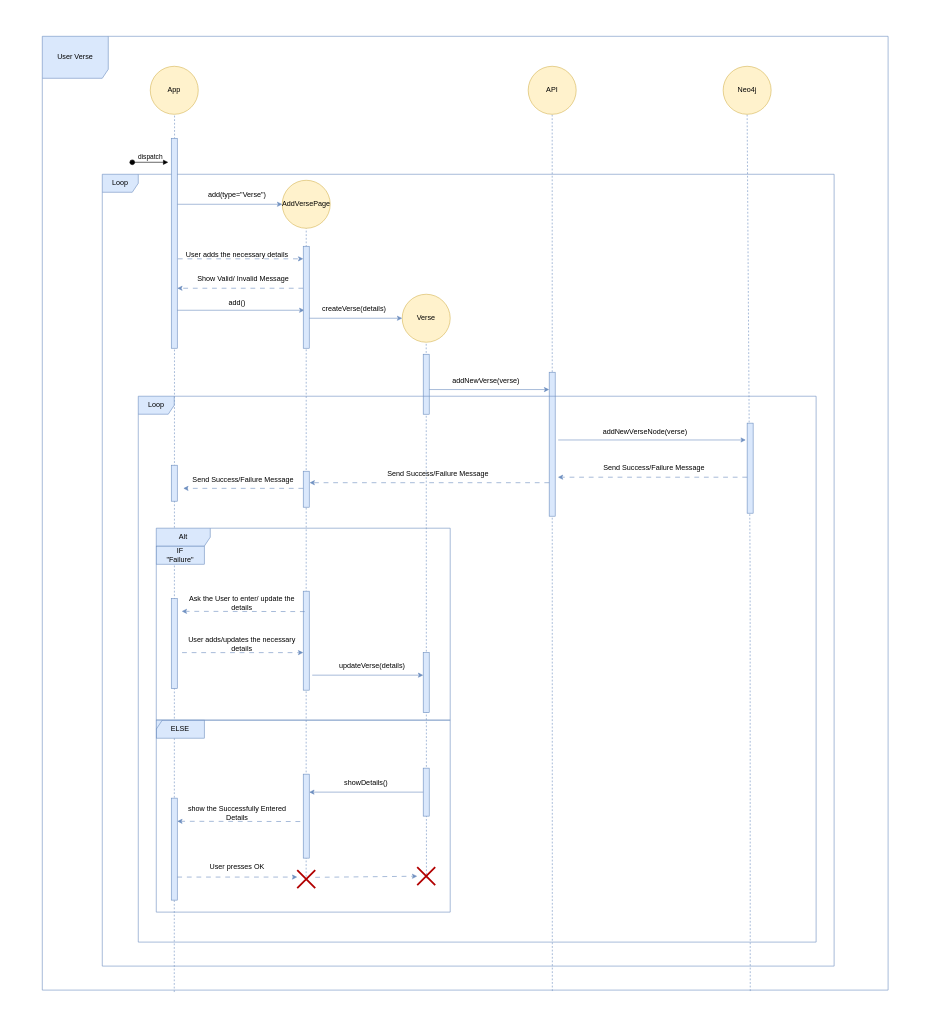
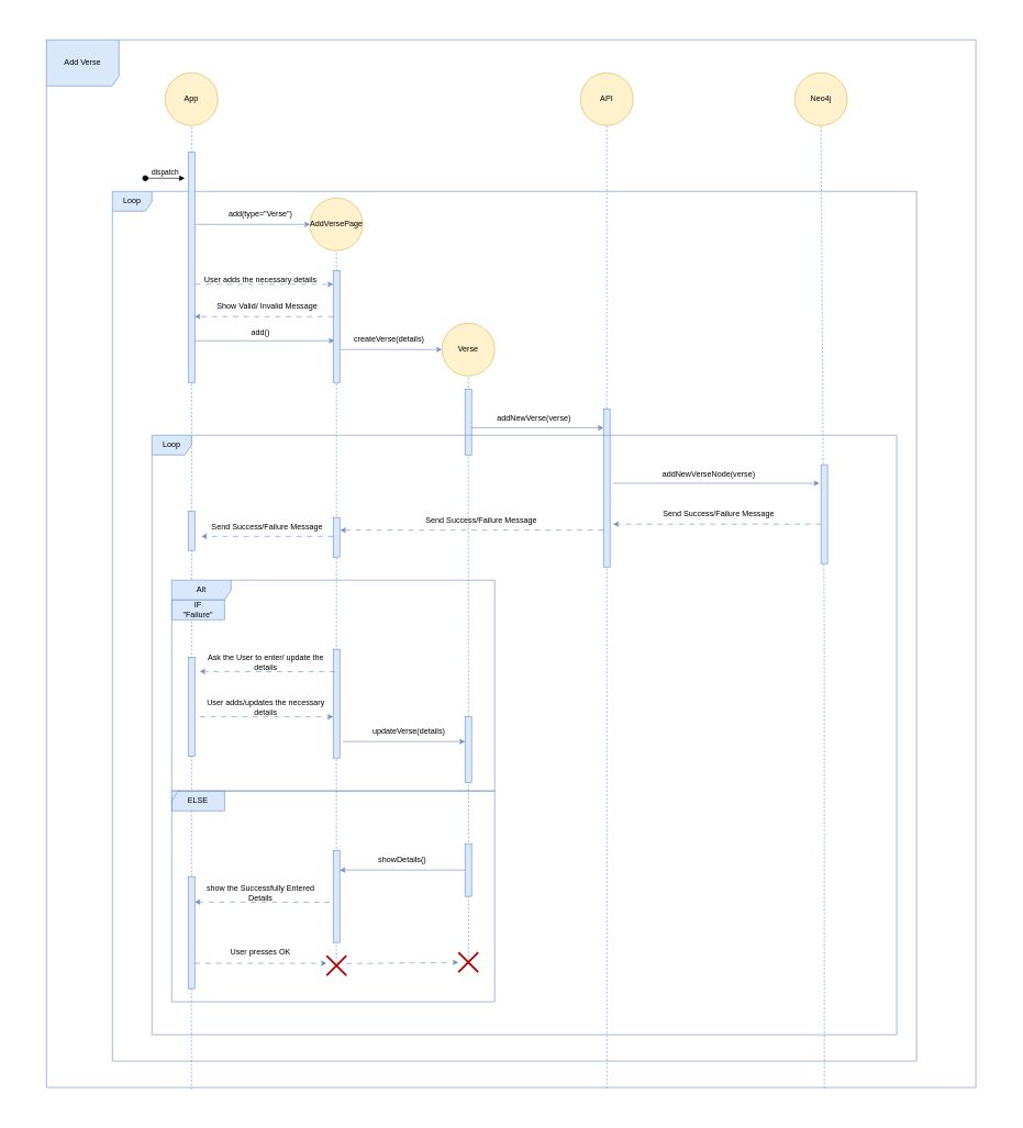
- <mxCell id="70" value="User Verse" style="shape=umlFrame;whiteSpace=wrap;html=1;pointerEvents=0;fillColor=#dae8fc;strokeColor=#6c8ebf;width=110;height=70;" vertex="1" parent="1"><mxGeometry x="70" y="60" width="1410" height="1590" as="geometry" /></mxCell>
+ <mxCell id="70" value="Add Verse" style="shape=umlFrame;whiteSpace=wrap;html=1;pointerEvents=0;fillColor=#dae8fc;strokeColor=#6c8ebf;width=110;height=70;" vertex="1" parent="1"><mxGeometry x="70" y="60" width="1410" height="1590" as="geometry" /></mxCell>
